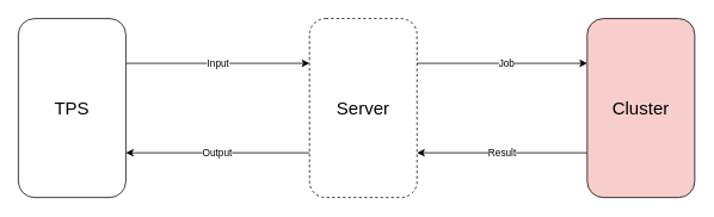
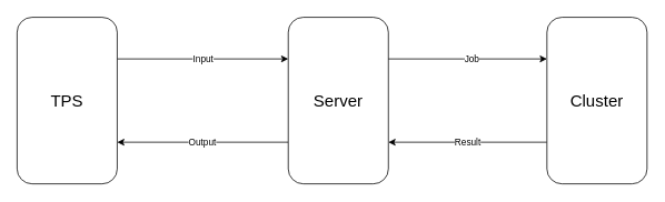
- <mxCell id="6" value="&lt;span style=&quot;font-size: 20px&quot;&gt;Server&lt;/span&gt;" style="rounded=1;whiteSpace=wrap;html=1;dashed=1;" parent="1" vertex="1"><mxGeometry x="345" y="20" width="120" height="200" as="geometry" /></mxCell>
+ <mxCell id="6" value="&lt;span style=&quot;font-size: 20px&quot;&gt;Server&lt;/span&gt;" style="rounded=1;whiteSpace=wrap;html=1;" parent="1" vertex="1"><mxGeometry x="345" y="20" width="120" height="200" as="geometry" /></mxCell>
- <mxCell id="8" value="&lt;font style=&quot;font-size: 20px&quot;&gt;Cluster&lt;/font&gt;" style="rounded=1;whiteSpace=wrap;html=1;fillColor=#f8cecc;" parent="1" vertex="1"><mxGeometry x="655" y="20" width="120" height="200" as="geometry" /></mxCell>
+ <mxCell id="8" value="&lt;font style=&quot;font-size: 20px&quot;&gt;Cluster&lt;/font&gt;" style="rounded=1;whiteSpace=wrap;html=1;" parent="1" vertex="1"><mxGeometry x="655" y="20" width="120" height="200" as="geometry" /></mxCell>
